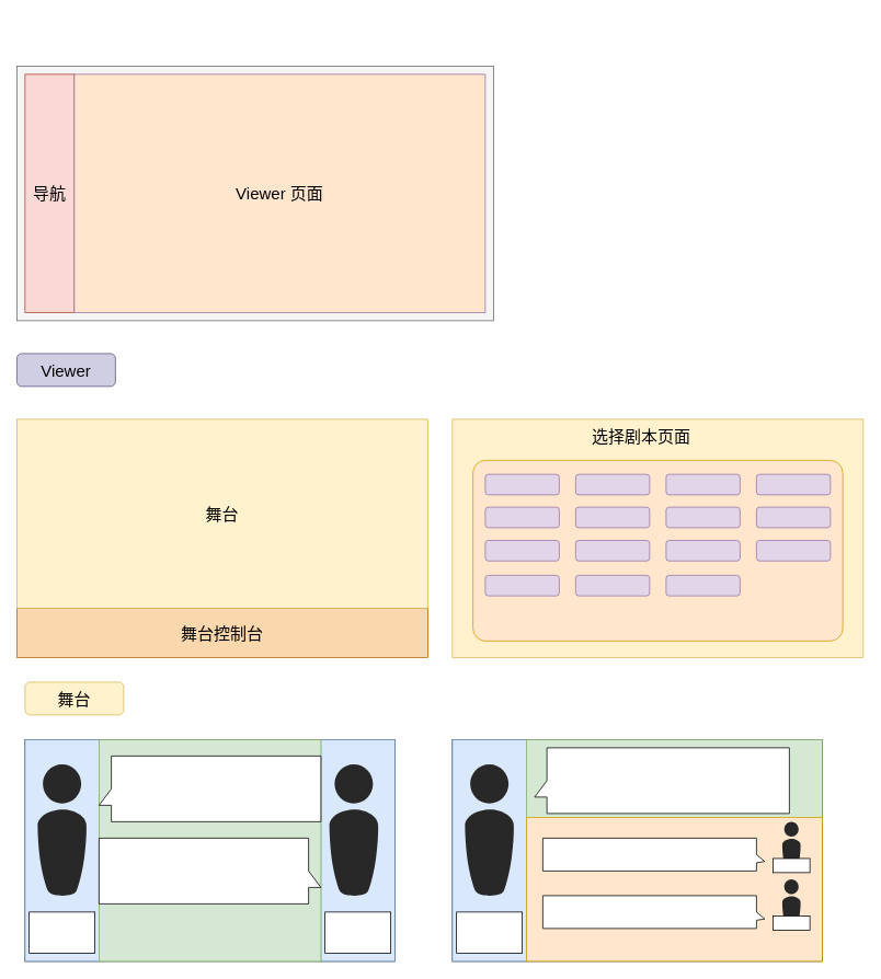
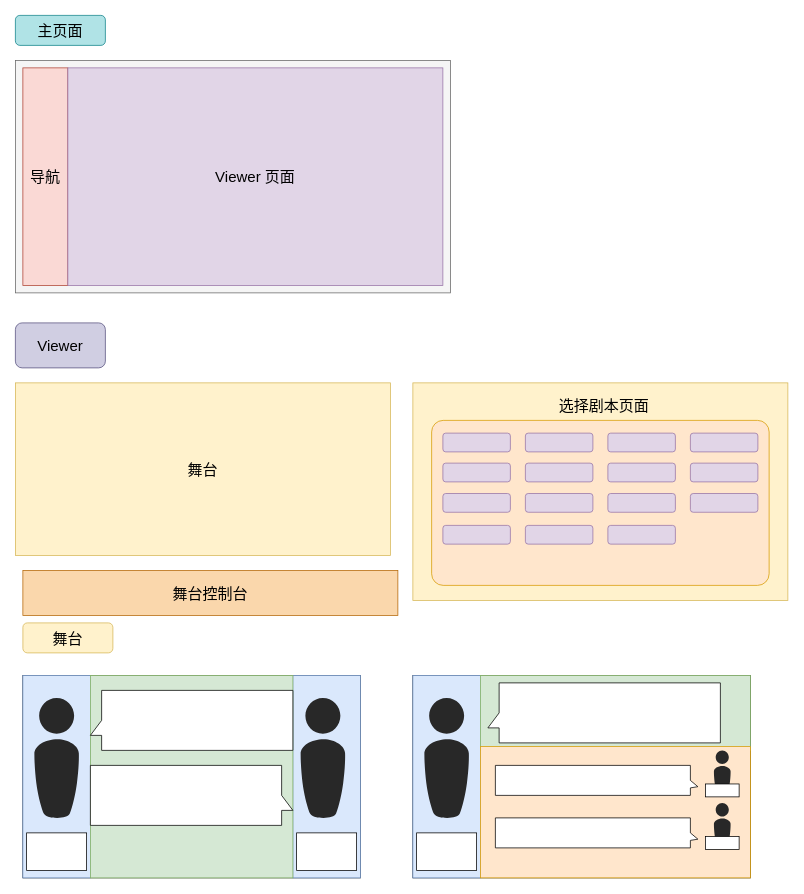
+ <mxCell id="3" value="主页面" style="rounded=1;whiteSpace=wrap;html=1;fillColor=#b0e3e6;strokeColor=#0e8088;fontSize=20;" parent="1" vertex="1"><mxGeometry x="20" y="20" width="120" height="40" as="geometry" /></mxCell>
- <mxCell id="27" value="Viewer 页面" style="rounded=0;whiteSpace=wrap;html=1;fillColor=#ffe6cc;strokeColor=#9673a6;fontSize=20;" vertex="1" parent="1"><mxGeometry x="90" y="90" width="500" height="290" as="geometry" /></mxCell>
+ <mxCell id="27" value="Viewer 页面" style="rounded=0;whiteSpace=wrap;html=1;fillColor=#e1d5e7;strokeColor=#9673a6;fontSize=20;" vertex="1" parent="1"><mxGeometry x="90" y="90" width="500" height="290" as="geometry" /></mxCell>
- <mxCell id="28" value="Viewer" style="rounded=1;whiteSpace=wrap;html=1;fillColor=#d0cee2;strokeColor=#56517e;fontSize=20;" vertex="1" parent="1"><mxGeometry x="20" y="430" width="120" height="40" as="geometry" /></mxCell>
+ <mxCell id="28" value="Viewer" style="rounded=1;whiteSpace=wrap;html=1;fillColor=#d0cee2;strokeColor=#56517e;fontSize=20;" vertex="1" parent="1"><mxGeometry x="20" y="430" width="120" height="60" as="geometry" /></mxCell>
- <mxCell id="31" value="选择剧本页面" style="text;html=1;strokeColor=none;fillColor=none;align=center;verticalAlign=middle;whiteSpace=wrap;rounded=0;fontSize=20;" vertex="1" parent="1"><mxGeometry x="665" y="515" width="230" height="30" as="geometry" /></mxCell>
+ <mxCell id="31" value="选择剧本页面" style="text;html=1;strokeColor=none;fillColor=none;align=center;verticalAlign=middle;whiteSpace=wrap;rounded=0;fontSize=20;" vertex="1" parent="1"><mxGeometry x="690" y="525" width="230" height="30" as="geometry" /></mxCell>
- <mxCell id="4" value="舞台控制台" style="rounded=0;whiteSpace=wrap;html=1;fontSize=20;fillColor=#fad7ac;strokeColor=#b46504;" parent="1" vertex="1"><mxGeometry x="20" y="740" width="500" height="60" as="geometry" /></mxCell>
+ <mxCell id="4" value="舞台控制台" style="rounded=0;whiteSpace=wrap;html=1;fontSize=20;fillColor=#fad7ac;strokeColor=#b46504;" parent="1" vertex="1"><mxGeometry x="30" y="760" width="500" height="60" as="geometry" /></mxCell>
